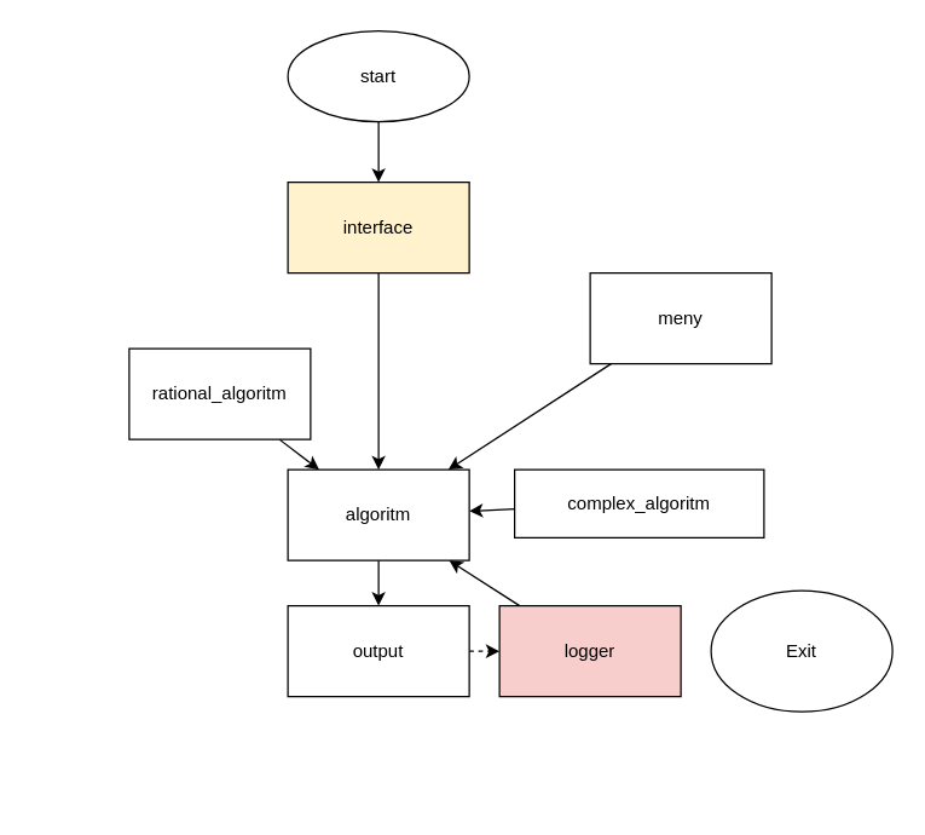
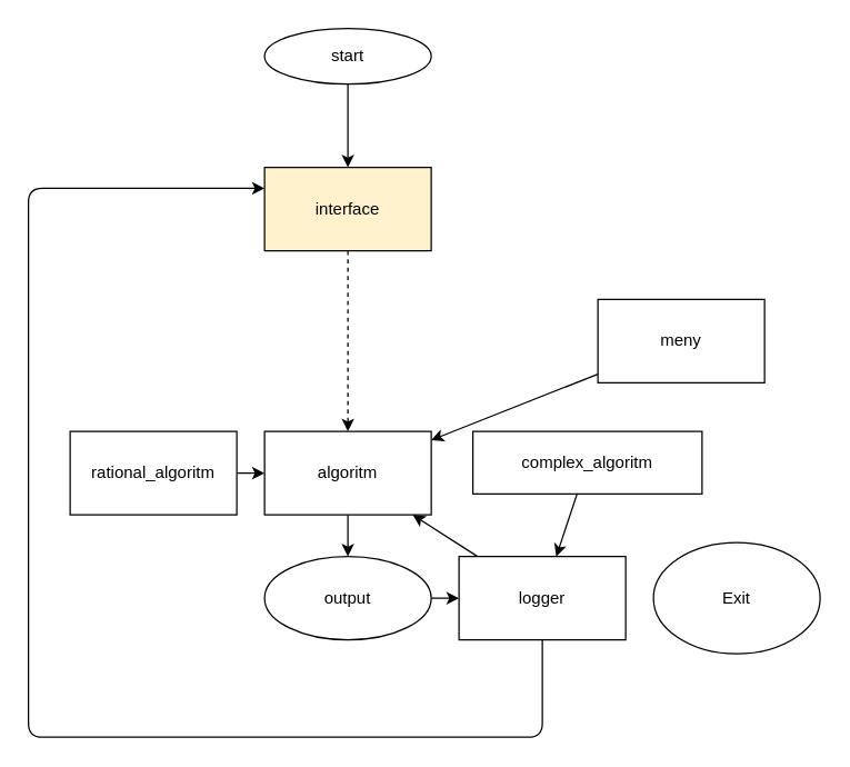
- <mxCell id="3" value="start" style="ellipse;whiteSpace=wrap;html=1;" parent="1" vertex="1"><mxGeometry x="190" y="20" width="120" height="60" as="geometry" /></mxCell>
+ <mxCell id="3" value="start" style="ellipse;whiteSpace=wrap;html=1;" parent="1" vertex="1"><mxGeometry x="190" y="20" width="120" height="40" as="geometry" /></mxCell>
- <mxCell id="9" value="meny" style="rounded=0;whiteSpace=wrap;html=1;" parent="1" vertex="1"><mxGeometry x="390" y="180" width="120" height="60" as="geometry" /></mxCell>
+ <mxCell id="9" value="meny" style="rounded=0;whiteSpace=wrap;html=1;" parent="1" vertex="1"><mxGeometry x="430" y="215" width="120" height="60" as="geometry" /></mxCell>
- <mxCell id="4" style="edgeStyle=none;html=1;" edge="1" parent="1" source="5" target="13"><mxGeometry relative="1" as="geometry" /></mxCell>
+ <mxCell id="4" style="edgeStyle=none;html=1;dashed=1;" edge="1" parent="1" source="5" target="13"><mxGeometry relative="1" as="geometry" /></mxCell>
- <mxCell id="7" value="rational_algoritm" style="rounded=0;whiteSpace=wrap;html=1;" parent="1" vertex="1"><mxGeometry x="85" y="230" width="120" height="60" as="geometry" /></mxCell>
+ <mxCell id="7" value="rational_algoritm" style="rounded=0;whiteSpace=wrap;html=1;" parent="1" vertex="1"><mxGeometry y="310" width="120" height="60" as="geometry" x="50" /></mxCell>
- <mxCell id="10" value="" style="edgeStyle=none;html=1;" parent="1" source="11" target="13" edge="1"><mxGeometry relative="1" as="geometry" /></mxCell>
+ <mxCell id="10" value="" style="edgeStyle=none;html=1;" parent="1" source="11" target="18" edge="1"><mxGeometry relative="1" as="geometry" /></mxCell>
- <mxCell id="15" value="output" style="rounded=0;whiteSpace=wrap;html=1;" parent="1" vertex="1"><mxGeometry x="190" y="400" width="120" height="60" as="geometry" /></mxCell>
+ <mxCell id="15" value="output" style="ellipse;whiteSpace=wrap;html=1;" parent="1" vertex="1"><mxGeometry x="190" y="400" width="120" height="60" as="geometry" /></mxCell>
- <mxCell id="14" value="" style="edgeStyle=none;html=1;dashed=1;" parent="1" source="15" target="18" edge="1"><mxGeometry relative="1" as="geometry" /></mxCell>
+ <mxCell id="14" value="" style="edgeStyle=none;html=1;" parent="1" source="15" target="18" edge="1"><mxGeometry relative="1" as="geometry" /></mxCell>
- <mxCell id="18" value="logger" style="rounded=0;whiteSpace=wrap;html=1;fillColor=#f8cecc;" parent="1" vertex="1"><mxGeometry x="330" y="400" width="120" height="60" as="geometry" /></mxCell>
+ <mxCell id="18" value="logger" style="rounded=0;whiteSpace=wrap;html=1;" parent="1" vertex="1"><mxGeometry x="330" y="400" width="120" height="60" as="geometry" /></mxCell>
+ <mxCell id="17" style="edgeStyle=none;html=1;entryX=0;entryY=0.25;entryDx=0;entryDy=0;" edge="1" parent="1" source="18" target="5"><mxGeometry relative="1" as="geometry"><Array as="points"><mxPoint x="390" y="530" /><mxPoint x="20" y="530" /><mxPoint x="20" y="210" /><mxPoint x="20" y="135" /></Array></mxGeometry></mxCell>
